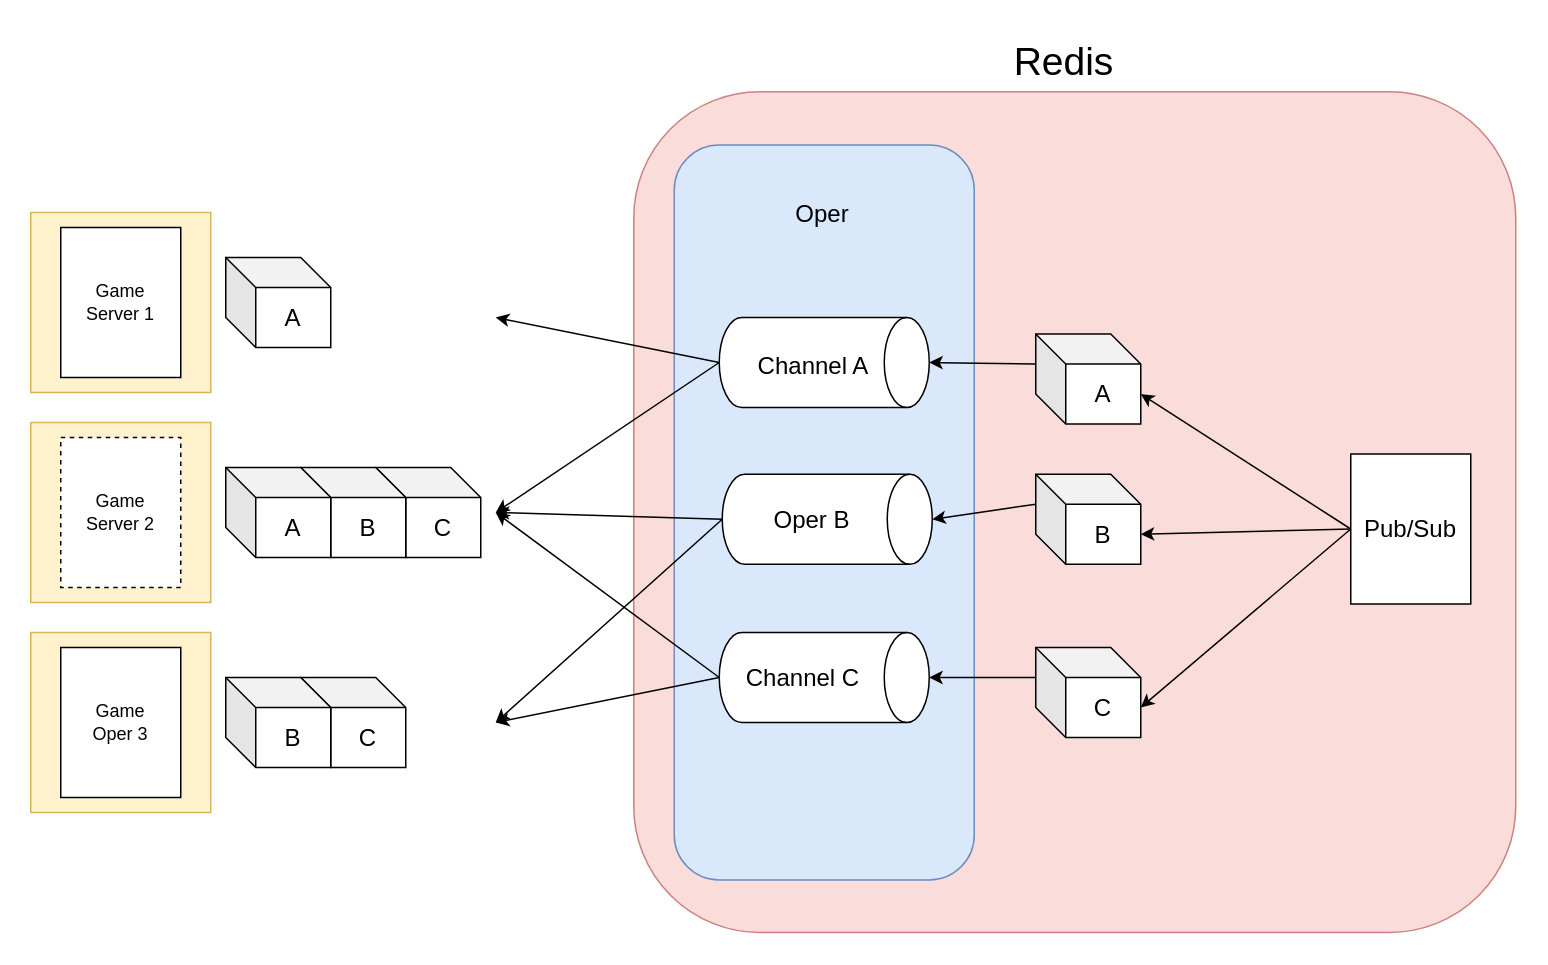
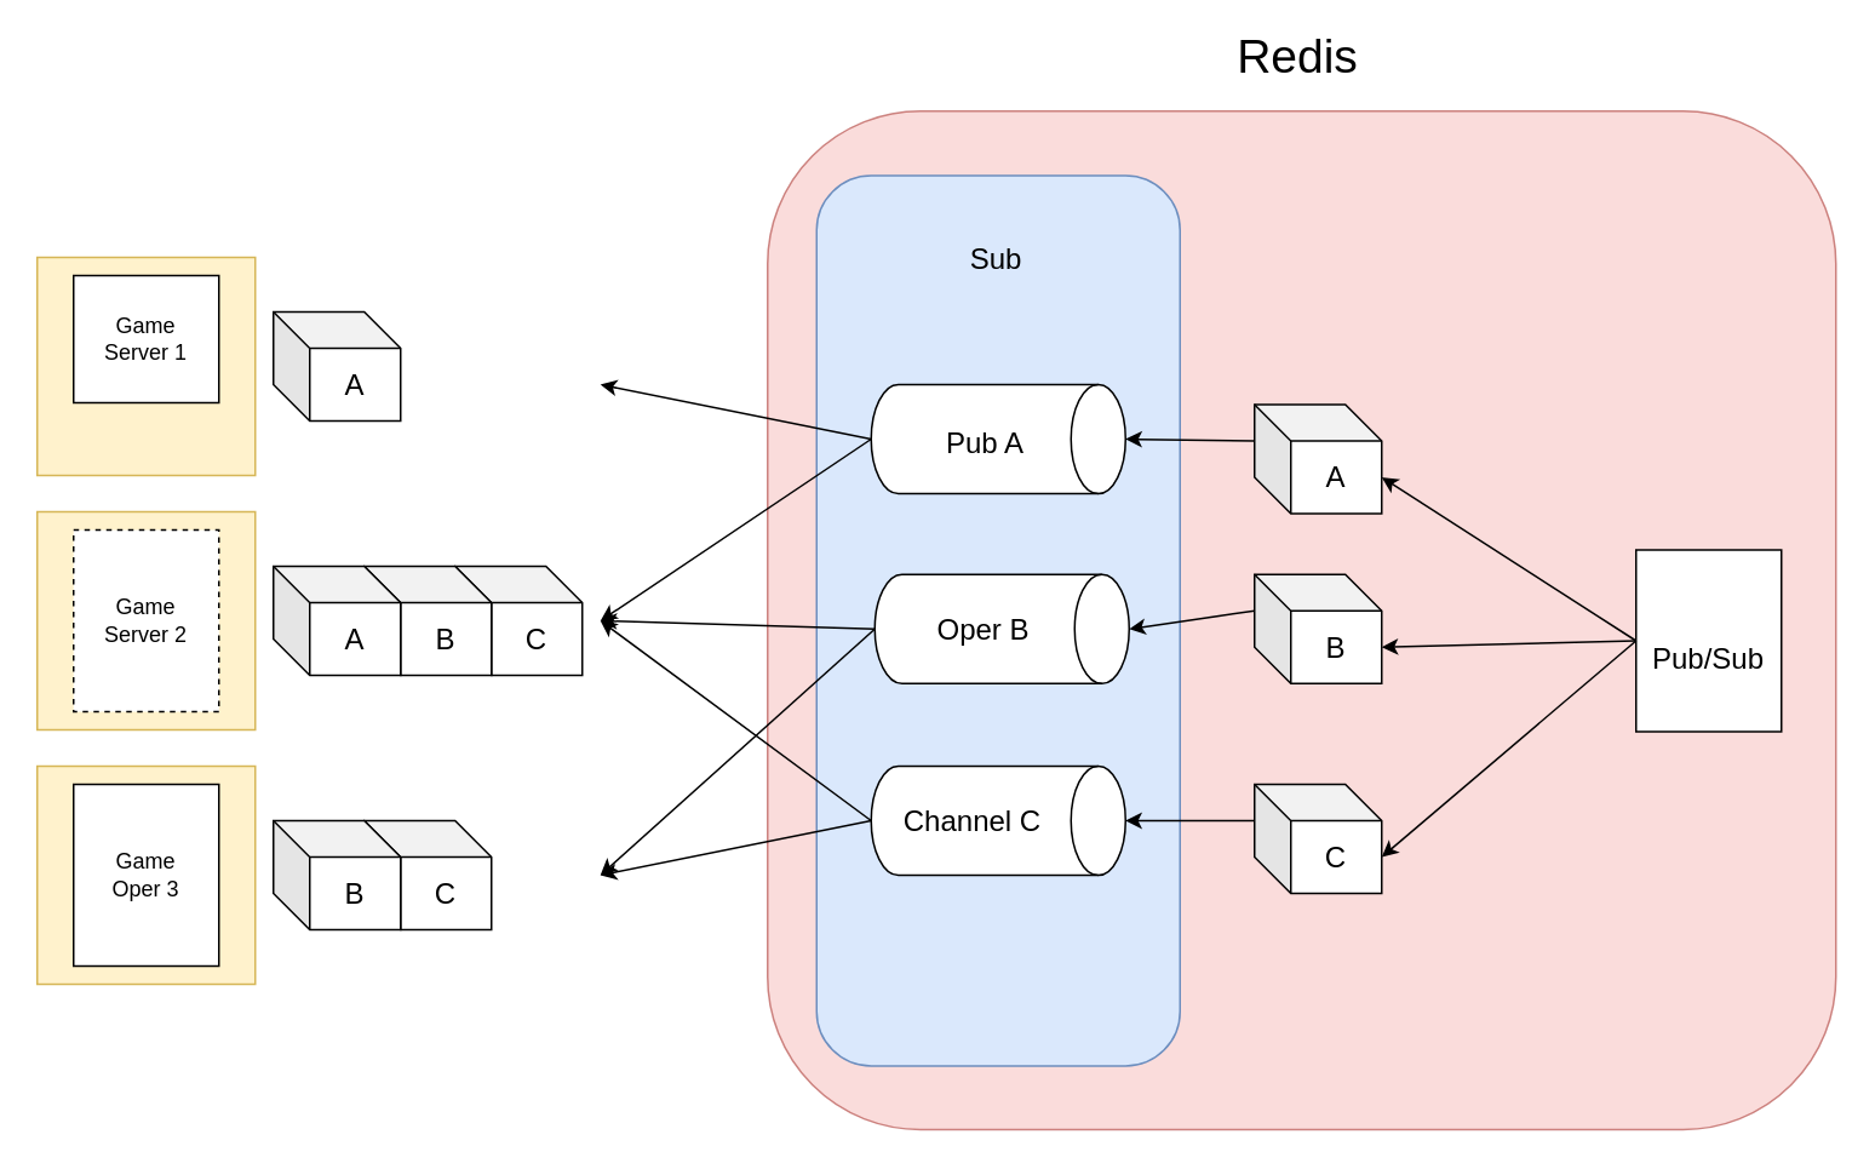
- <mxCell id="41" value="&lt;font style=&quot;font-size: 26px;&quot;&gt;Redis&lt;/font&gt;" style="text;html=1;strokeColor=none;fillColor=none;align=center;verticalAlign=middle;whiteSpace=wrap;rounded=0;fontSize=16;" vertex="1" parent="1"><mxGeometry x="649" y="20.5" width="120" height="40" as="geometry" /></mxCell>
+ <mxCell id="41" value="&lt;font style=&quot;font-size: 26px;&quot;&gt;Redis&lt;/font&gt;" style="text;html=1;strokeColor=none;fillColor=none;align=center;verticalAlign=middle;whiteSpace=wrap;rounded=0;fontSize=16;" vertex="1" parent="1"><mxGeometry x="654" y="10.5" width="120" height="40" as="geometry" /></mxCell>
- <mxCell id="7" value="Oper" style="text;html=1;strokeColor=none;fillColor=none;align=center;verticalAlign=middle;whiteSpace=wrap;rounded=0;fontSize=16;" vertex="1" parent="6"><mxGeometry x="-1" width="200" height="91.875" as="geometry" /></mxCell>
+ <mxCell id="7" value="Sub" style="text;html=1;strokeColor=none;fillColor=none;align=center;verticalAlign=middle;whiteSpace=wrap;rounded=0;fontSize=16;" vertex="1" parent="6"><mxGeometry x="-1" width="200" height="91.875" as="geometry" /></mxCell>
- <mxCell id="14" value="Game&lt;br&gt;Server 1" style="rounded=0;whiteSpace=wrap;html=1;" vertex="1" parent="1"><mxGeometry x="40" y="151" width="80" height="100" as="geometry" /></mxCell>
+ <mxCell id="14" value="Game&lt;br&gt;Server 1" style="rounded=0;whiteSpace=wrap;html=1;" vertex="1" parent="1"><mxGeometry x="40" y="151" width="80" height="70" as="geometry" /></mxCell>
- <mxCell id="12" value="&lt;font style=&quot;font-size: 16px;&quot;&gt;Channel A&lt;/font&gt;" style="text;html=1;strokeColor=none;fillColor=none;align=center;verticalAlign=middle;whiteSpace=wrap;rounded=0;" vertex="1" parent="10"><mxGeometry x="23" y="16.5" width="80" height="30" as="geometry" /></mxCell>
+ <mxCell id="12" value="&lt;font style=&quot;font-size: 16px;&quot;&gt;Pub A&lt;/font&gt;" style="text;html=1;strokeColor=none;fillColor=none;align=center;verticalAlign=middle;whiteSpace=wrap;rounded=0;" vertex="1" parent="10"><mxGeometry x="23" y="16.5" width="80" height="30" as="geometry" /></mxCell>
- <mxCell id="31" value="Pub/Sub" style="text;html=1;strokeColor=none;fillColor=none;align=center;verticalAlign=middle;whiteSpace=wrap;rounded=0;fontSize=16;" vertex="1" parent="1"><mxGeometry x="910" y="337" width="60" height="30" as="geometry" /></mxCell>
+ <mxCell id="31" value="Pub/Sub" style="text;html=1;strokeColor=none;fillColor=none;align=center;verticalAlign=middle;whiteSpace=wrap;rounded=0;fontSize=16;" vertex="1" parent="1"><mxGeometry x="910" y="347" width="60" height="30" as="geometry" /></mxCell>
